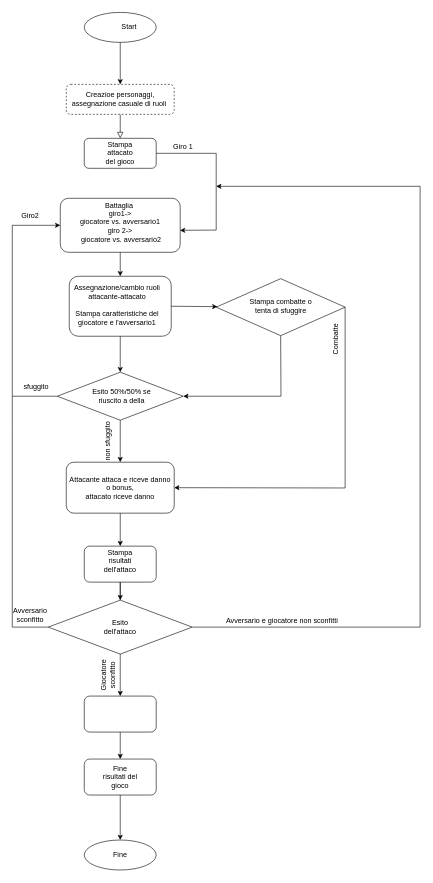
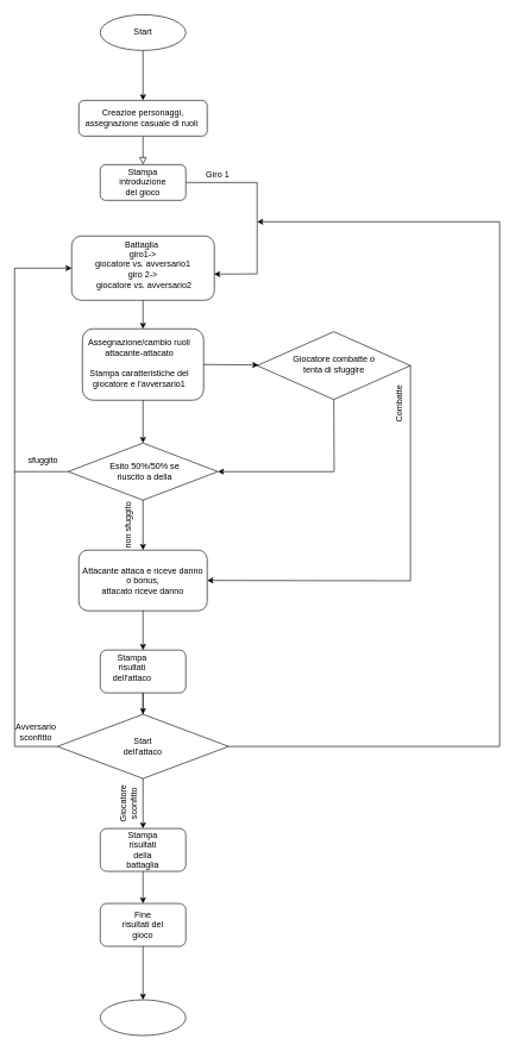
- <mxCell id="5" value="Start" style="text;html=1;align=center;verticalAlign=middle;whiteSpace=wrap;rounded=0;" vertex="1" parent="1"><mxGeometry x="185" y="30" width="60" height="30" as="geometry" /></mxCell>
+ <mxCell id="5" value="Start" style="text;html=1;align=center;verticalAlign=middle;whiteSpace=wrap;rounded=0;" vertex="1" parent="1"><mxGeometry x="170" y="30" width="60" height="30" as="geometry" /></mxCell>
- <mxCell id="3" value="Creazioe personaggi,&lt;div&gt;assegnazione casuale di ruoli&amp;nbsp;&lt;/div&gt;" style="rounded=1;whiteSpace=wrap;html=1;fontSize=12;glass=0;strokeWidth=1;shadow=0;dashed=1;" parent="1" vertex="1"><mxGeometry x="110" y="140" width="180" height="50" as="geometry" /></mxCell>
+ <mxCell id="3" value="Creazioe personaggi,&lt;div&gt;assegnazione casuale di ruoli&amp;nbsp;&lt;/div&gt;" style="rounded=1;whiteSpace=wrap;html=1;fontSize=12;glass=0;strokeWidth=1;shadow=0;" parent="1" vertex="1"><mxGeometry x="110" y="140" width="180" height="50" as="geometry" /></mxCell>
- <mxCell id="8" value="Stampa attacato del gioco" style="text;html=1;align=center;verticalAlign=middle;whiteSpace=wrap;rounded=0;" vertex="1" parent="1"><mxGeometry x="170" y="240" width="60" height="30" as="geometry" /></mxCell>
+ <mxCell id="8" value="Stampa introduzione del gioco" style="text;html=1;align=center;verticalAlign=middle;whiteSpace=wrap;rounded=0;" vertex="1" parent="1"><mxGeometry x="170" y="240" width="60" height="30" as="geometry" /></mxCell>
- <mxCell id="38" value="Giro2" style="text;html=1;align=center;verticalAlign=middle;whiteSpace=wrap;rounded=0;" vertex="1" parent="1"><mxGeometry x="20" y="345" width="60" height="30" as="geometry" /></mxCell>
- <mxCell id="45" value="Stampa combatte o tenta di sfuggire" style="text;html=1;align=center;verticalAlign=middle;whiteSpace=wrap;rounded=0;" vertex="1" parent="1"><mxGeometry x="407.5" y="495" width="120" height="30" as="geometry" /></mxCell>
+ <mxCell id="45" value="Giocatore combatte o tenta di sfuggire" style="text;html=1;align=center;verticalAlign=middle;whiteSpace=wrap;rounded=0;" vertex="1" parent="1"><mxGeometry x="407.5" y="495" width="120" height="30" as="geometry" /></mxCell>
- <mxCell id="23" value="Stampa risultati dell'attaco" style="text;html=1;align=center;verticalAlign=middle;whiteSpace=wrap;rounded=0;" vertex="1" parent="1"><mxGeometry x="170" y="920" width="60" height="30" as="geometry" /></mxCell>
+ <mxCell id="23" value="Stampa risultati dell'attaco" style="text;html=1;align=center;verticalAlign=middle;whiteSpace=wrap;rounded=0;" vertex="1" parent="1"><mxGeometry x="155" y="920" width="60" height="30" as="geometry" /></mxCell>
- <mxCell id="51" value="Avversario e giocatore non sconfitti" style="text;html=1;align=center;verticalAlign=middle;whiteSpace=wrap;rounded=0;" vertex="1" parent="1"><mxGeometry x="370" y="1020" width="200" height="30" as="geometry" /></mxCell>
- <mxCell id="19" value="Esito dell'attaco" style="text;html=1;align=center;verticalAlign=middle;whiteSpace=wrap;rounded=0;" vertex="1" parent="1"><mxGeometry x="170" y="1010" width="60" height="70" as="geometry" /></mxCell>
+ <mxCell id="19" value="Start dell'attaco" style="text;html=1;align=center;verticalAlign=middle;whiteSpace=wrap;rounded=0;" vertex="1" parent="1"><mxGeometry x="170" y="1010" width="60" height="70" as="geometry" /></mxCell>
+ <mxCell id="21" value="Stampa risultati della battaglia" style="text;html=1;align=center;verticalAlign=middle;whiteSpace=wrap;rounded=0;" vertex="1" parent="1"><mxGeometry x="170" y="1175" width="60" height="30" as="geometry" /></mxCell>
- <mxCell id="25" value="Fine" style="text;html=1;align=center;verticalAlign=middle;whiteSpace=wrap;rounded=0;" vertex="1" parent="1"><mxGeometry x="170" y="1410" width="60" height="30" as="geometry" /></mxCell>
